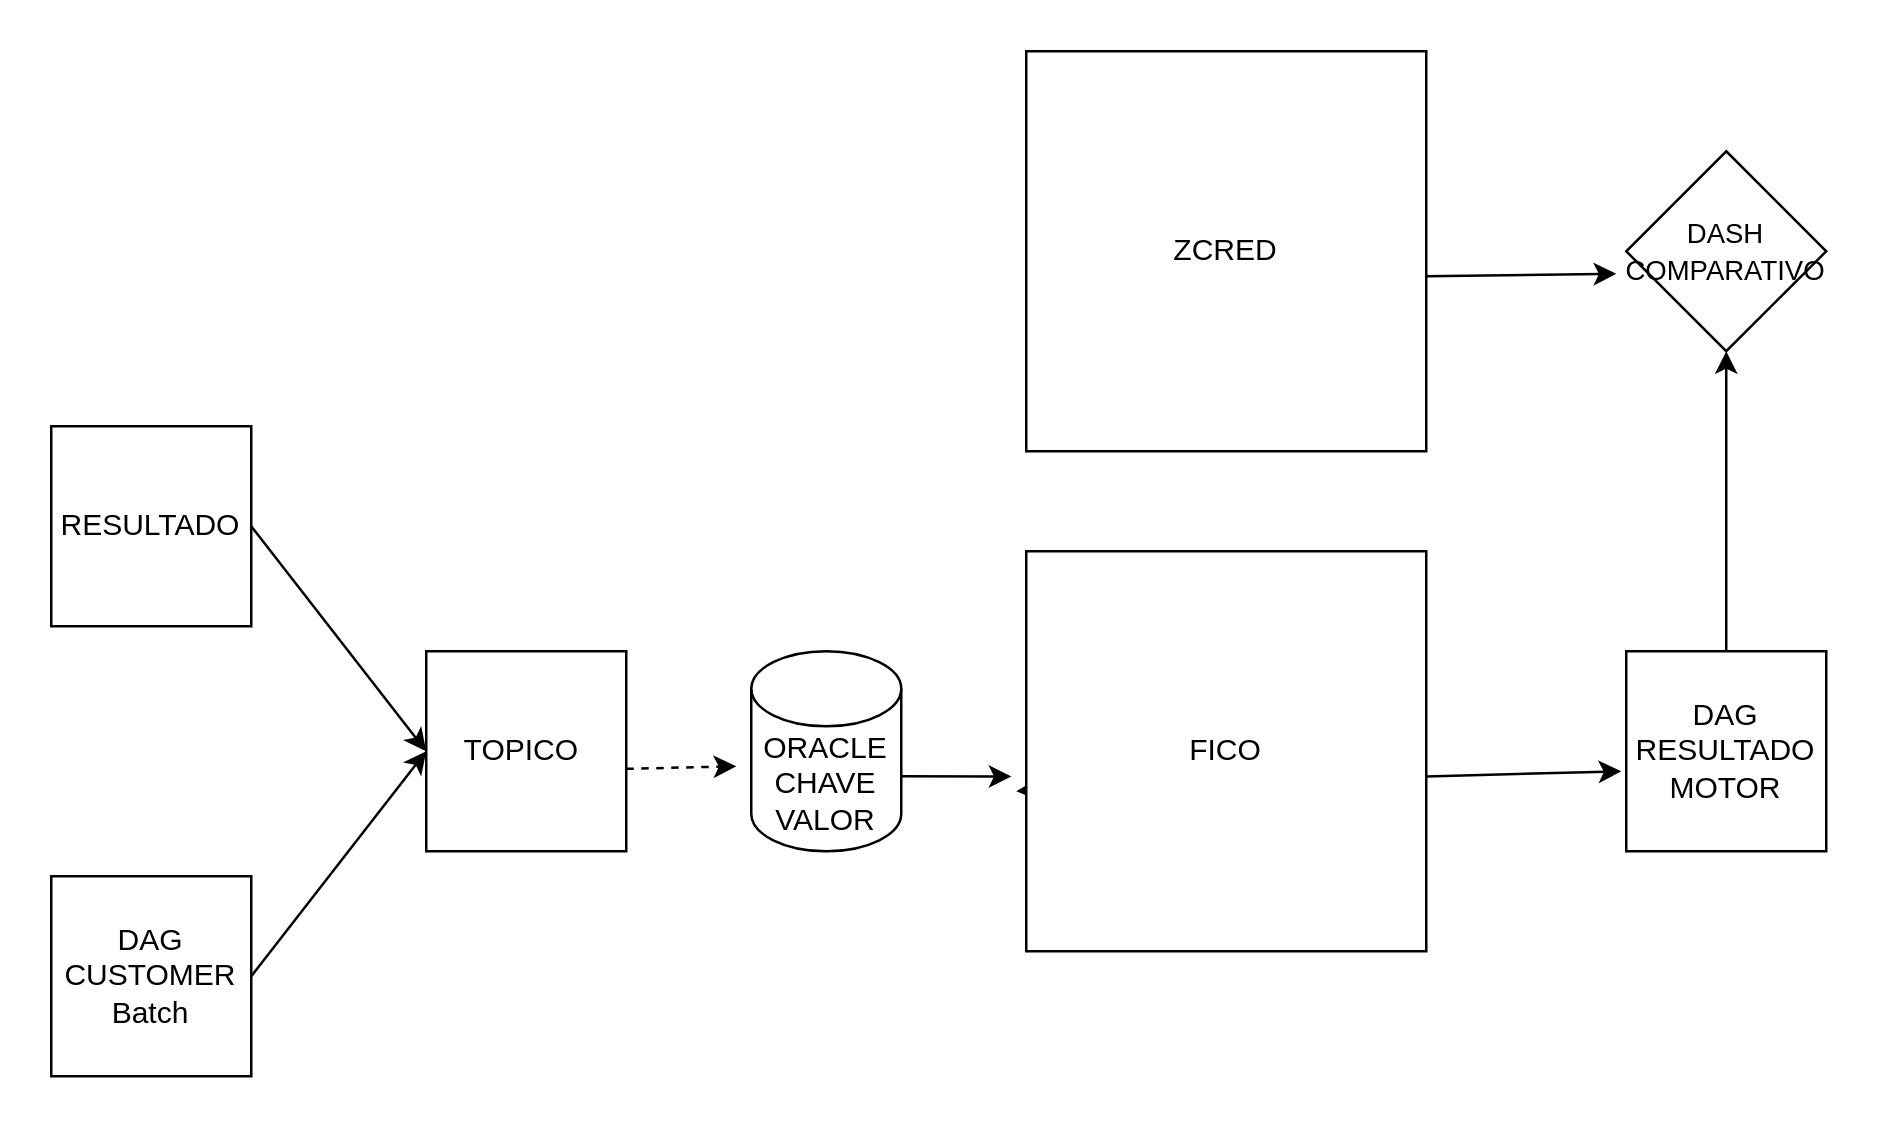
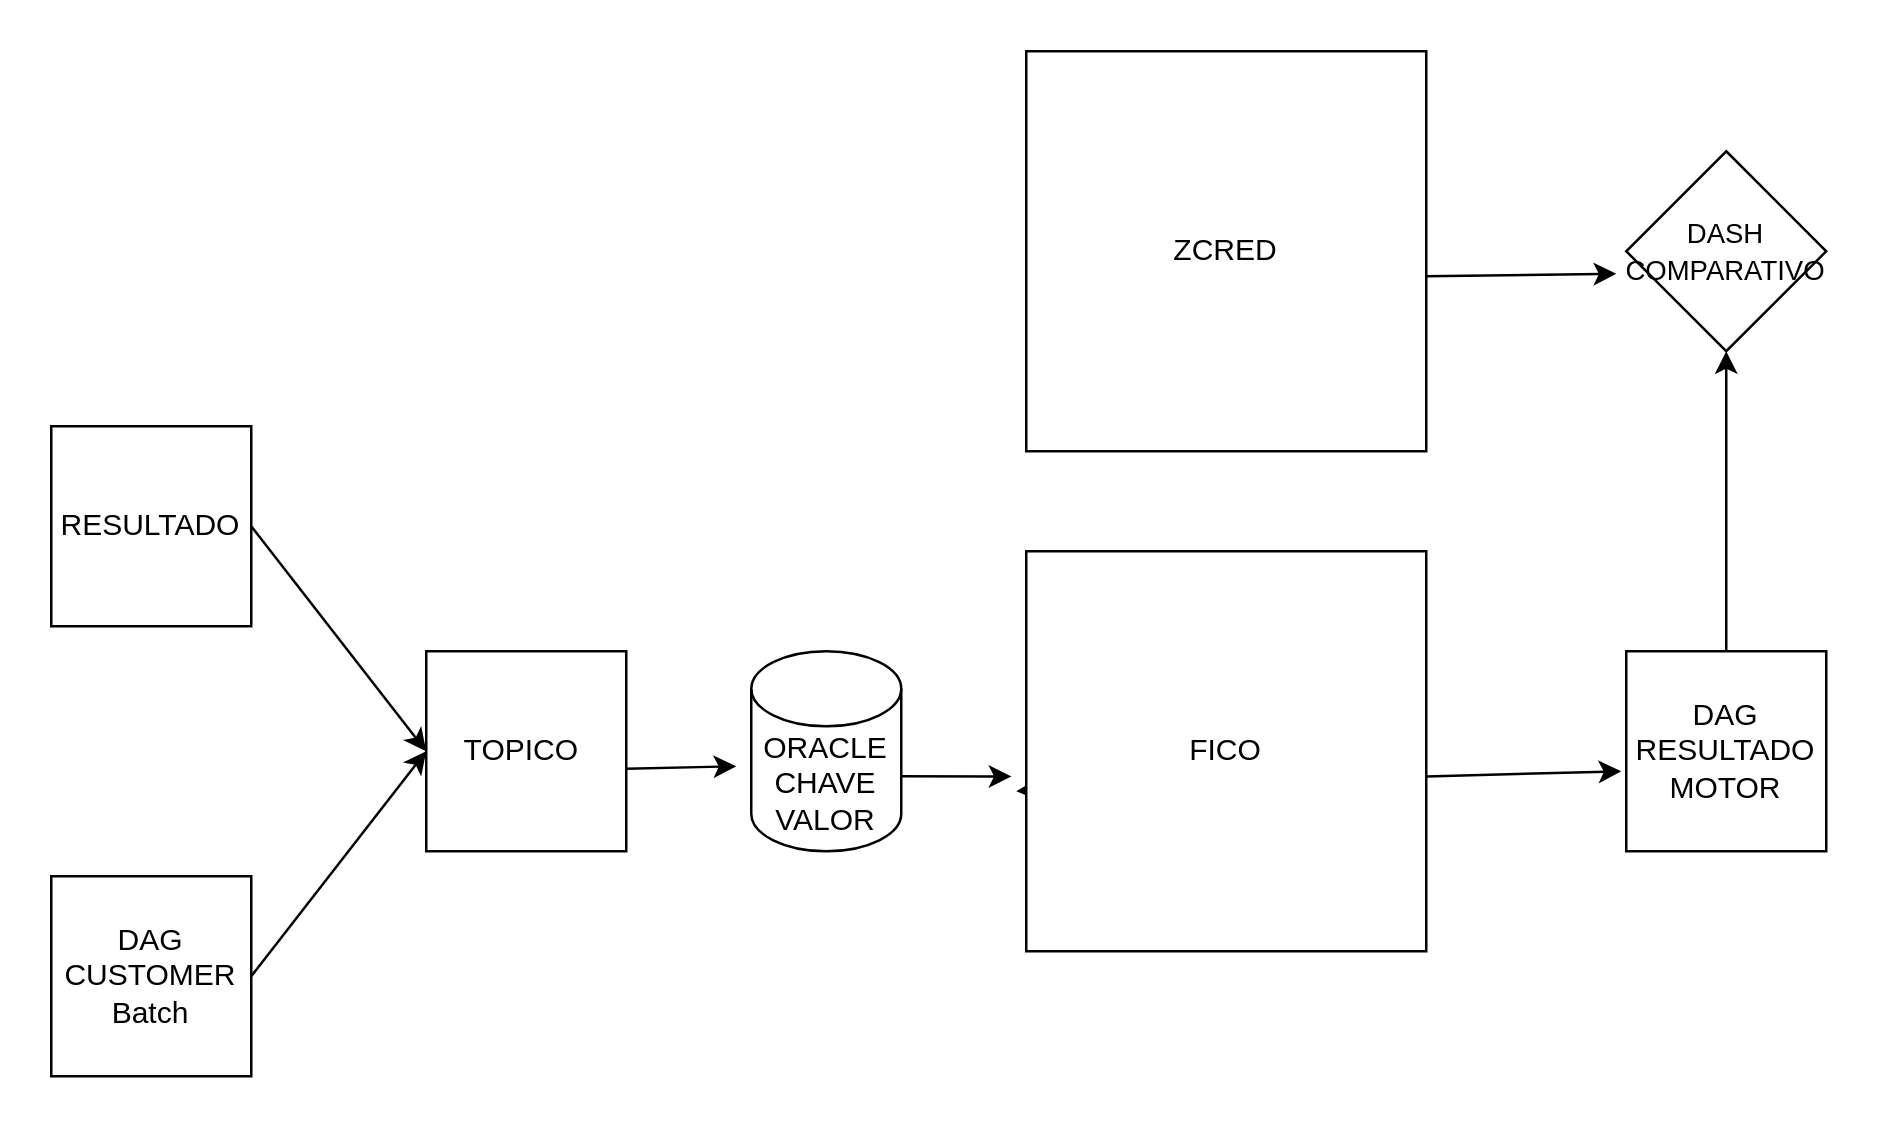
- <mxCell id="12" value="" style="endArrow=classic;html=1;rounded=0;entryX=-0.1;entryY=0.575;entryDx=0;entryDy=0;entryPerimeter=0;exitX=1;exitY=0.588;exitDx=0;exitDy=0;exitPerimeter=0;dashed=1;" edge="1" parent="1" source="3" target="11"><mxGeometry width="50" height="50" relative="1" as="geometry"><mxPoint x="250" y="310" as="sourcePoint" /><mxPoint x="300" y="260" as="targetPoint" /></mxGeometry></mxCell>
+ <mxCell id="12" value="" style="endArrow=classic;html=1;rounded=0;entryX=-0.1;entryY=0.575;entryDx=0;entryDy=0;entryPerimeter=0;exitX=1;exitY=0.588;exitDx=0;exitDy=0;exitPerimeter=0;" edge="1" parent="1" source="3" target="11"><mxGeometry width="50" height="50" relative="1" as="geometry"><mxPoint x="250" y="310" as="sourcePoint" /><mxPoint x="300" y="260" as="targetPoint" /></mxGeometry></mxCell>
